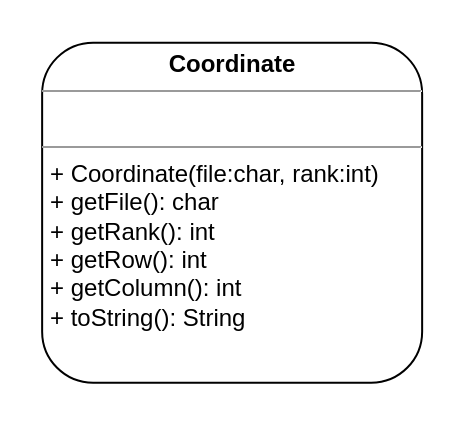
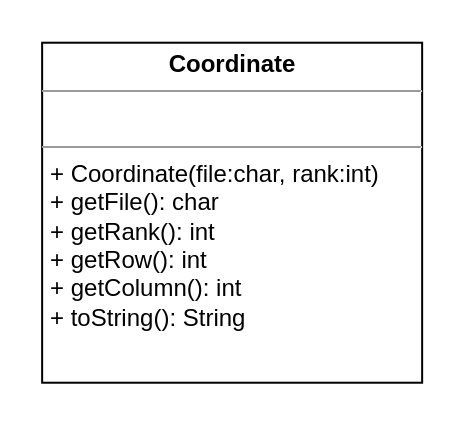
- <mxCell id="2" value="&lt;p style=&quot;margin: 0px ; margin-top: 4px ; text-align: center&quot;&gt;&lt;b&gt;Coordinate&lt;/b&gt;&lt;/p&gt;&lt;hr size=&quot;1&quot;&gt;&lt;p style=&quot;margin: 0px ; margin-left: 4px&quot;&gt;&amp;nbsp;&lt;/p&gt;&lt;hr size=&quot;1&quot;&gt;&lt;p style=&quot;margin: 0px ; margin-left: 4px&quot;&gt;+ Coordinate(file:char, rank:int)&lt;br&gt;+ getFile(): char&lt;/p&gt;&lt;p style=&quot;margin: 0px ; margin-left: 4px&quot;&gt;+ getRank(): int&lt;br&gt;&lt;/p&gt;&lt;p style=&quot;margin: 0px ; margin-left: 4px&quot;&gt;+ getRow(): int&lt;br&gt;&lt;/p&gt;&lt;p style=&quot;margin: 0px ; margin-left: 4px&quot;&gt;+ getColumn(): int&lt;br&gt;&lt;/p&gt;&lt;p style=&quot;margin: 0px ; margin-left: 4px&quot;&gt;+ toString(): String&lt;br&gt;&lt;/p&gt;" style="verticalAlign=top;align=left;overflow=fill;fontSize=12;fontFamily=Helvetica;html=1;shadow=0;comic=0;labelBackgroundColor=none;strokeWidth=1;rounded=1;" vertex="1" parent="1"><mxGeometry x="20.57" y="20.86" width="190" height="170" as="geometry" /></mxCell>
+ <mxCell id="2" value="&lt;p style=&quot;margin: 0px ; margin-top: 4px ; text-align: center&quot;&gt;&lt;b&gt;Coordinate&lt;/b&gt;&lt;/p&gt;&lt;hr size=&quot;1&quot;&gt;&lt;p style=&quot;margin: 0px ; margin-left: 4px&quot;&gt;&amp;nbsp;&lt;/p&gt;&lt;hr size=&quot;1&quot;&gt;&lt;p style=&quot;margin: 0px ; margin-left: 4px&quot;&gt;+ Coordinate(file:char, rank:int)&lt;br&gt;+ getFile(): char&lt;/p&gt;&lt;p style=&quot;margin: 0px ; margin-left: 4px&quot;&gt;+ getRank(): int&lt;br&gt;&lt;/p&gt;&lt;p style=&quot;margin: 0px ; margin-left: 4px&quot;&gt;+ getRow(): int&lt;br&gt;&lt;/p&gt;&lt;p style=&quot;margin: 0px ; margin-left: 4px&quot;&gt;+ getColumn(): int&lt;br&gt;&lt;/p&gt;&lt;p style=&quot;margin: 0px ; margin-left: 4px&quot;&gt;+ toString(): String&lt;br&gt;&lt;/p&gt;" style="verticalAlign=top;align=left;overflow=fill;fontSize=12;fontFamily=Helvetica;html=1;rounded=0;shadow=0;comic=0;labelBackgroundColor=none;strokeWidth=1" vertex="1" parent="1"><mxGeometry x="20.57" y="20.86" width="190" height="170" as="geometry" /></mxCell>
